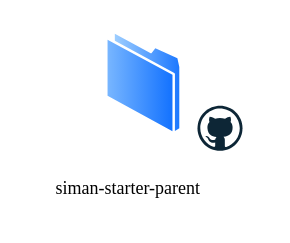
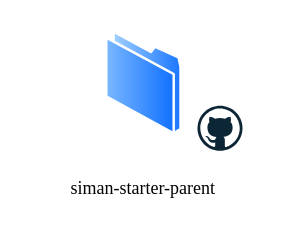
- <mxCell id="4" value="siman-starter-parent" style="text;strokeColor=none;align=center;fillColor=none;html=1;verticalAlign=middle;whiteSpace=wrap;rounded=0;fontFamily=Lucida Console;" vertex="1" parent="1"><mxGeometry x="10.45" y="110" width="150" height="30" as="geometry" /></mxCell>
+ <mxCell id="4" value="siman-starter-parent" style="text;strokeColor=none;align=center;fillColor=none;html=1;verticalAlign=middle;whiteSpace=wrap;rounded=0;fontFamily=Lucida Console;" vertex="1" parent="1"><mxGeometry x="20.45" y="110" width="150" height="30" as="geometry" /></mxCell>
